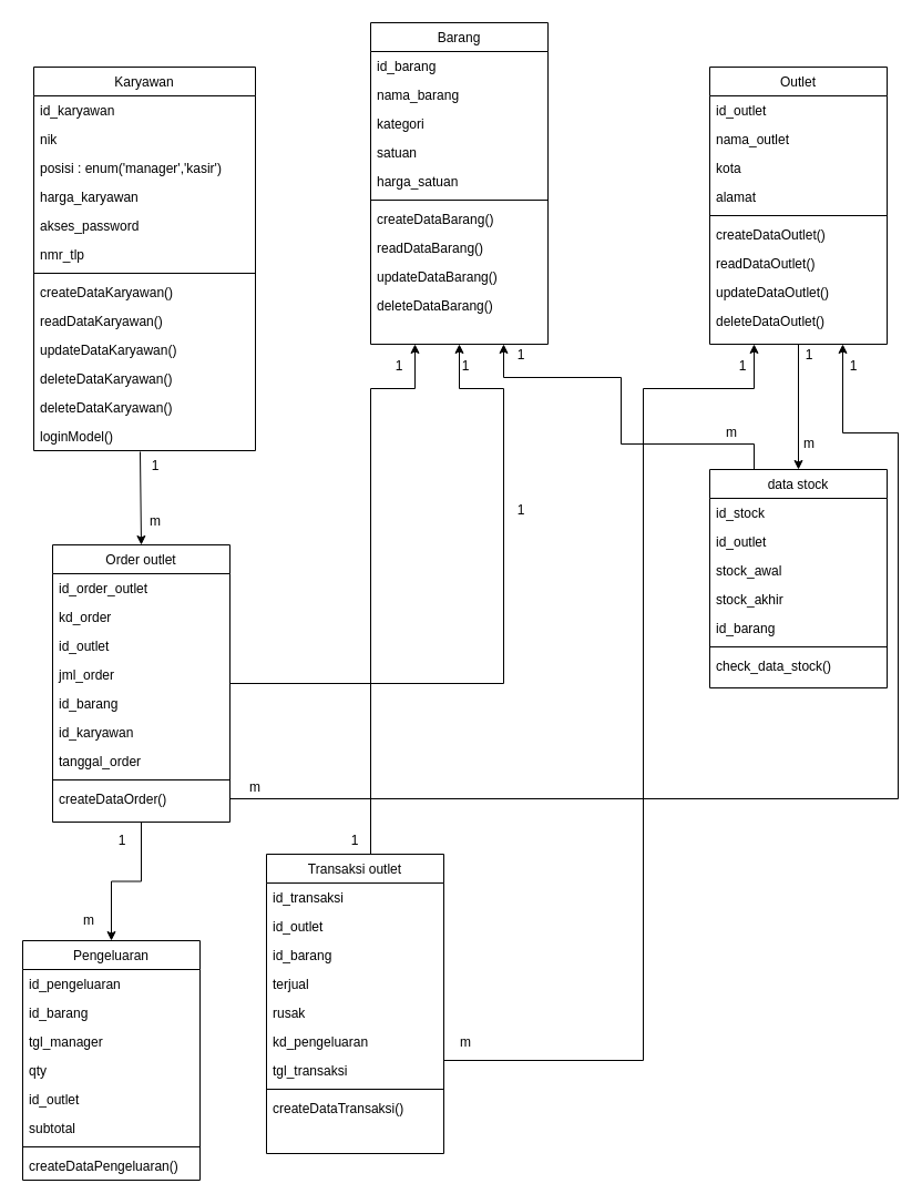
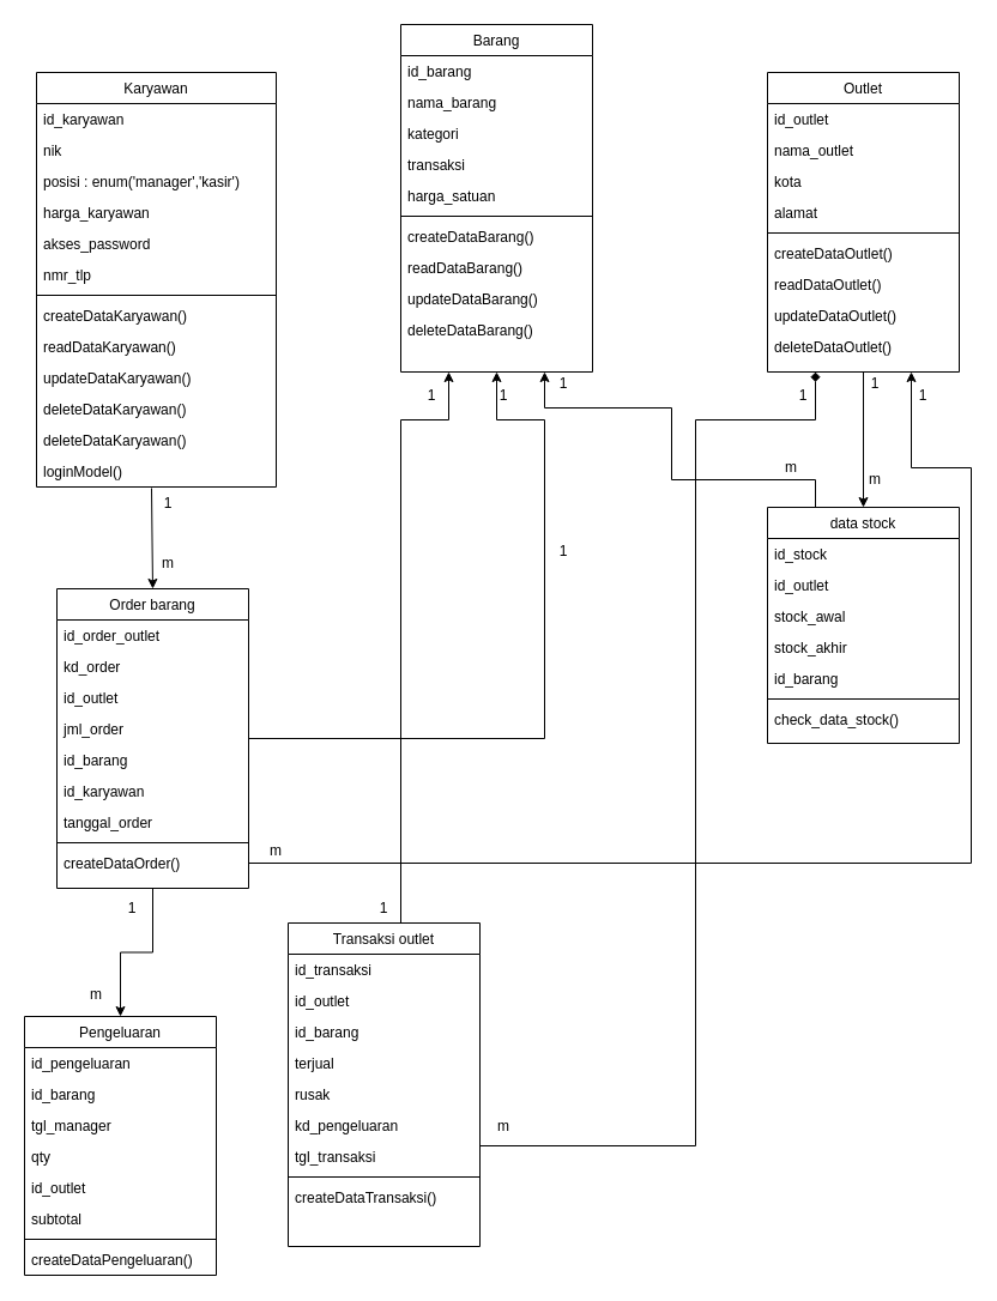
- <mxCell id="28" value="satuan" style="text;align=left;verticalAlign=top;spacingLeft=4;spacingRight=4;overflow=hidden;rotatable=0;points=[[0,0.5],[1,0.5]];portConstraint=eastwest;rounded=0;shadow=0;html=0;" vertex="1" parent="24"><mxGeometry y="104" width="160" height="26" as="geometry" /></mxCell>
+ <mxCell id="28" value="transaksi" style="text;align=left;verticalAlign=top;spacingLeft=4;spacingRight=4;overflow=hidden;rotatable=0;points=[[0,0.5],[1,0.5]];portConstraint=eastwest;rounded=0;shadow=0;html=0;" vertex="1" parent="24"><mxGeometry y="104" width="160" height="26" as="geometry" /></mxCell>
- <mxCell id="36" style="edgeStyle=orthogonalEdgeStyle;rounded=0;orthogonalLoop=1;jettySize=auto;html=1;entryX=0.25;entryY=1;entryDx=0;entryDy=0;" parent="1" source="37" target="12" edge="1"><mxGeometry relative="1" as="geometry"><Array as="points"><mxPoint x="580" y="956" /><mxPoint x="580" y="350" /><mxPoint x="680" y="350" /></Array></mxGeometry></mxCell>
+ <mxCell id="36" style="edgeStyle=orthogonalEdgeStyle;rounded=0;orthogonalLoop=1;jettySize=auto;html=1;entryX=0.25;entryY=1;entryDx=0;entryDy=0;endArrow=diamond;" parent="1" source="37" target="12" edge="1"><mxGeometry relative="1" as="geometry"><Array as="points"><mxPoint x="580" y="956" /><mxPoint x="580" y="350" /><mxPoint x="680" y="350" /></Array></mxGeometry></mxCell>
- <mxCell id="88" value="Order outlet" style="swimlane;fontStyle=0;align=center;verticalAlign=top;childLayout=stackLayout;horizontal=1;startSize=26;horizontalStack=0;resizeParent=1;resizeLast=0;collapsible=1;marginBottom=0;rounded=0;shadow=0;strokeWidth=1;" parent="1" vertex="1"><mxGeometry x="47" y="491" width="160" height="250" as="geometry"><mxRectangle x="130" y="380" width="160" height="26" as="alternateBounds" /></mxGeometry></mxCell>
+ <mxCell id="88" value="Order barang" style="swimlane;fontStyle=0;align=center;verticalAlign=top;childLayout=stackLayout;horizontal=1;startSize=26;horizontalStack=0;resizeParent=1;resizeLast=0;collapsible=1;marginBottom=0;rounded=0;shadow=0;strokeWidth=1;" parent="1" vertex="1"><mxGeometry x="47" y="491" width="160" height="250" as="geometry"><mxRectangle x="130" y="380" width="160" height="26" as="alternateBounds" /></mxGeometry></mxCell>
